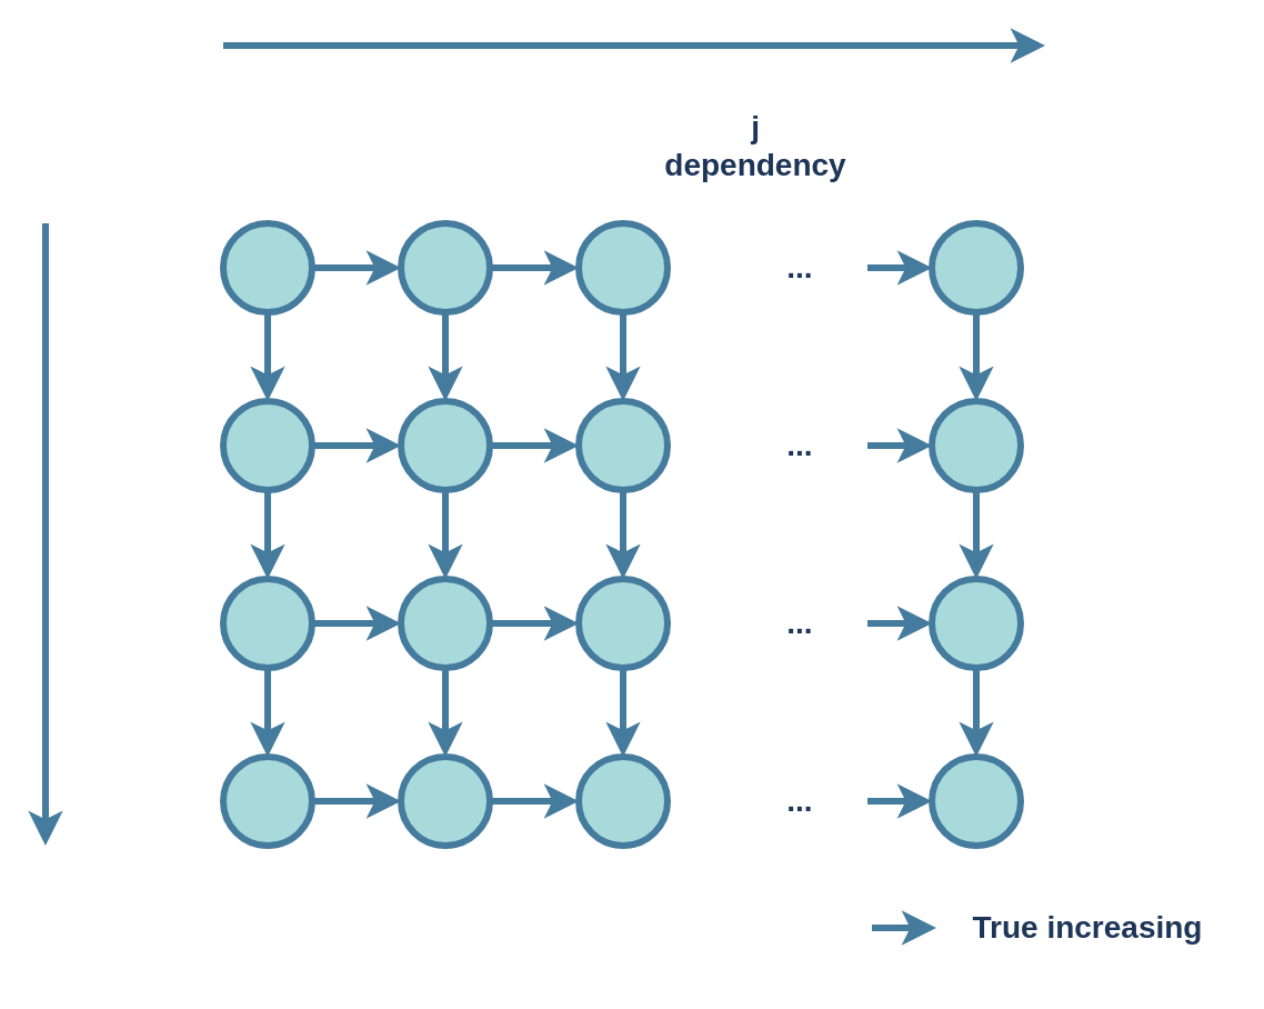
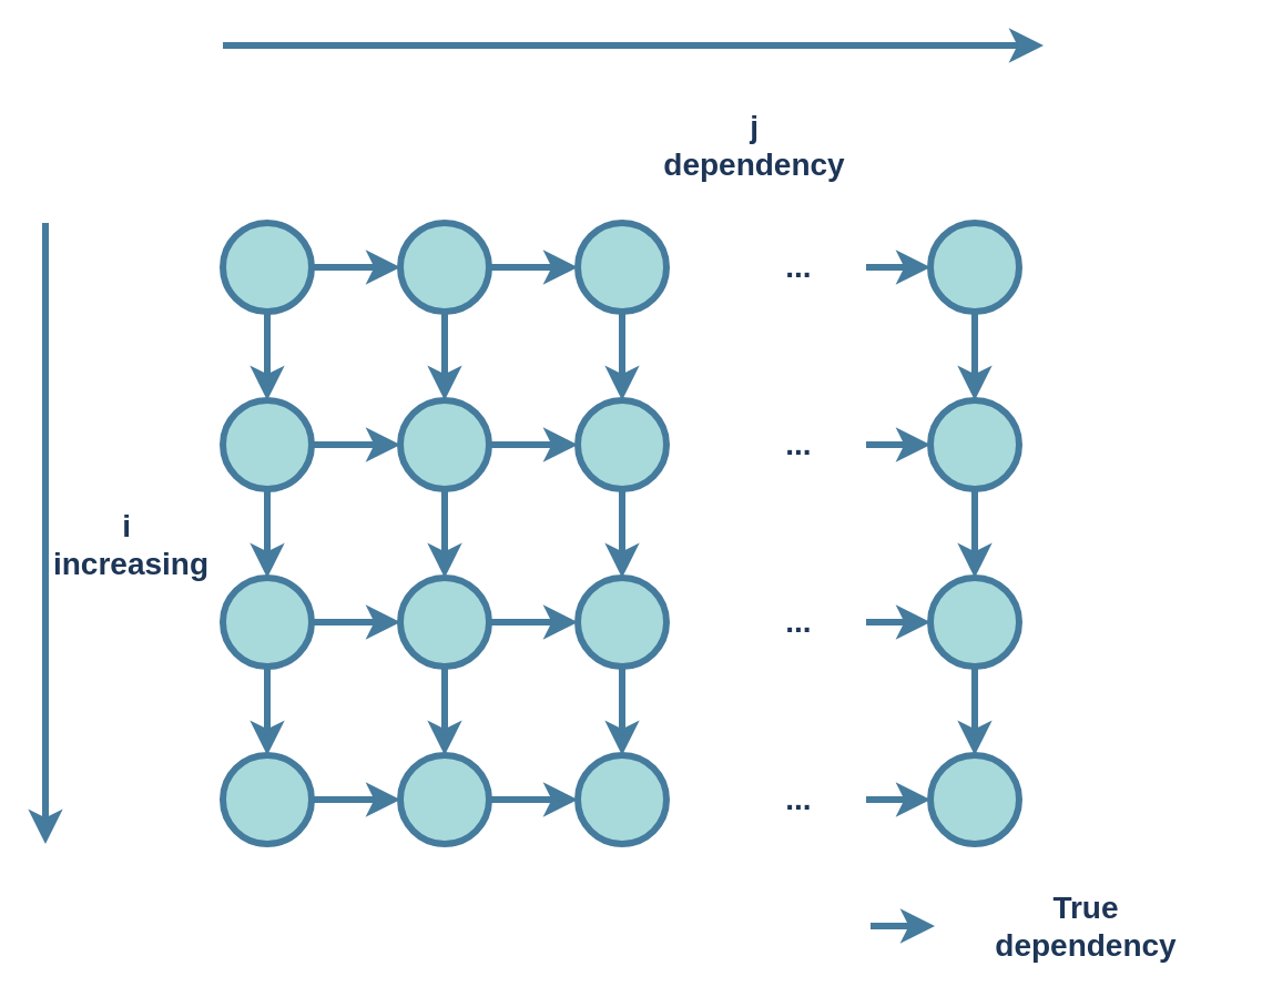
+ <mxCell id="47" value="i&amp;nbsp; increasing" style="text;html=1;strokeColor=none;fillColor=none;align=center;verticalAlign=middle;whiteSpace=wrap;rounded=0;labelBackgroundColor=none;fontColor=#1D3557;fontSize=14;fontStyle=1;strokeWidth=3;" vertex="1" parent="1"><mxGeometry x="29" y="230" width="60" height="30" as="geometry" /></mxCell>
- <mxCell id="51" value="True increasing" style="text;html=1;strokeColor=none;fillColor=none;align=center;verticalAlign=middle;whiteSpace=wrap;rounded=0;labelBackgroundColor=none;fontColor=#1D3557;fontSize=14;fontStyle=1;strokeWidth=3;" vertex="1" parent="1"><mxGeometry x="432" y="402" width="115" height="30" as="geometry" /></mxCell>
+ <mxCell id="51" value="True dependency" style="text;html=1;strokeColor=none;fillColor=none;align=center;verticalAlign=middle;whiteSpace=wrap;rounded=0;labelBackgroundColor=none;fontColor=#1D3557;fontSize=14;fontStyle=1;strokeWidth=3;" vertex="1" parent="1"><mxGeometry x="432" y="402" width="115" height="30" as="geometry" /></mxCell>
